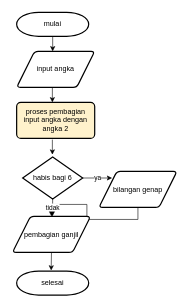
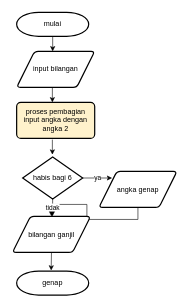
- <mxCell id="4" value="input angka" style="shape=parallelogram;html=1;strokeWidth=2;perimeter=parallelogramPerimeter;whiteSpace=wrap;rounded=1;arcSize=12;size=0.23;" vertex="1" parent="1"><mxGeometry x="27" y="85" width="130" height="60" as="geometry" /></mxCell>
+ <mxCell id="4" value="input bilangan" style="shape=parallelogram;html=1;strokeWidth=2;perimeter=parallelogramPerimeter;whiteSpace=wrap;rounded=1;arcSize=12;size=0.23;" vertex="1" parent="1"><mxGeometry x="27" y="85" width="130" height="60" as="geometry" /></mxCell>
- <mxCell id="10" value="bilangan genap" style="shape=parallelogram;html=1;strokeWidth=2;perimeter=parallelogramPerimeter;whiteSpace=wrap;rounded=1;arcSize=12;size=0.23;" vertex="1" parent="1"><mxGeometry x="164" y="285" width="130" height="60" as="geometry" /></mxCell>
+ <mxCell id="10" value="angka genap" style="shape=parallelogram;html=1;strokeWidth=2;perimeter=parallelogramPerimeter;whiteSpace=wrap;rounded=1;arcSize=12;size=0.23;" vertex="1" parent="1"><mxGeometry x="164" y="285" width="130" height="60" as="geometry" /></mxCell>
- <mxCell id="13" value="pembagian ganjil" style="shape=parallelogram;html=1;strokeWidth=2;perimeter=parallelogramPerimeter;whiteSpace=wrap;rounded=1;arcSize=12;size=0.23;" vertex="1" parent="1"><mxGeometry x="20" y="360" width="130" height="60" as="geometry" /></mxCell>
+ <mxCell id="13" value="bilangan ganjil" style="shape=parallelogram;html=1;strokeWidth=2;perimeter=parallelogramPerimeter;whiteSpace=wrap;rounded=1;arcSize=12;size=0.23;" vertex="1" parent="1"><mxGeometry x="20" y="360" width="130" height="60" as="geometry" /></mxCell>
- <mxCell id="3" value="selesai" style="strokeWidth=2;html=1;shape=mxgraph.flowchart.terminator;whiteSpace=wrap;" vertex="1" parent="1"><mxGeometry x="27" y="451" width="120" height="40" as="geometry" /></mxCell>
+ <mxCell id="3" value="genap" style="strokeWidth=2;html=1;shape=mxgraph.flowchart.terminator;whiteSpace=wrap;" vertex="1" parent="1"><mxGeometry x="27" y="451" width="120" height="40" as="geometry" /></mxCell>
